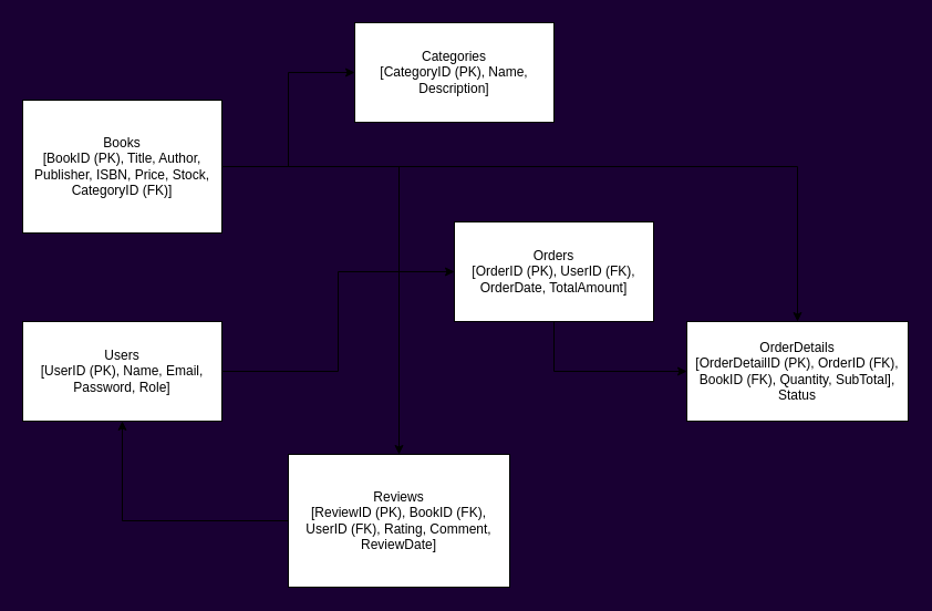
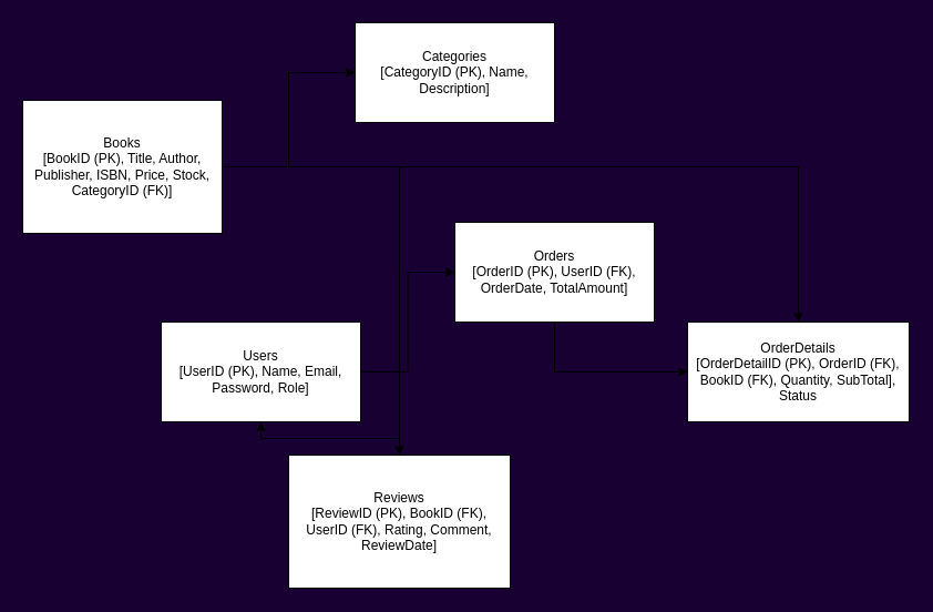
- <mxCell id="4" value="Users&#10;[UserID (PK), Name, Email, Password, Role]" style="shape=rectangle;whiteSpace=wrap;html=1;" parent="1" vertex="1"><mxGeometry x="20" y="290" width="180" height="90" as="geometry" /></mxCell>
+ <mxCell id="4" value="Users&#10;[UserID (PK), Name, Email, Password, Role]" style="shape=rectangle;whiteSpace=wrap;html=1;" parent="1" vertex="1"><mxGeometry x="145" y="290" width="180" height="90" as="geometry" /></mxCell>
